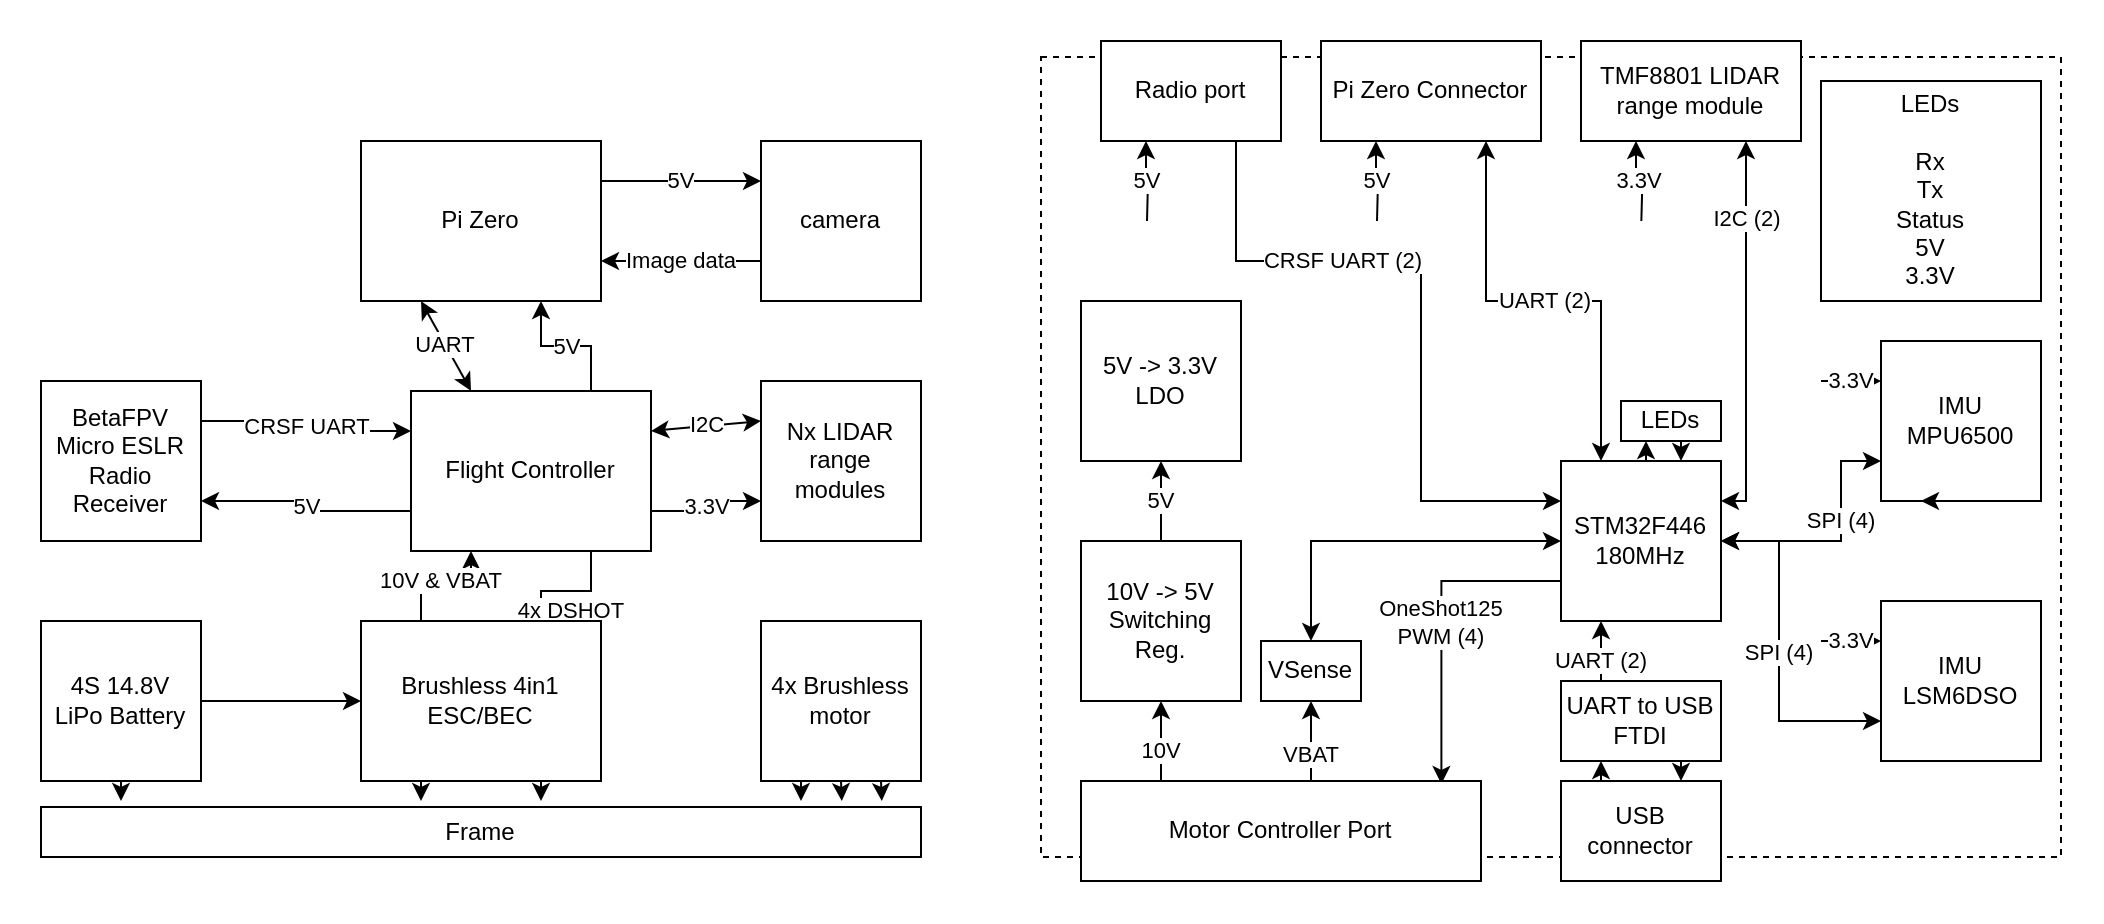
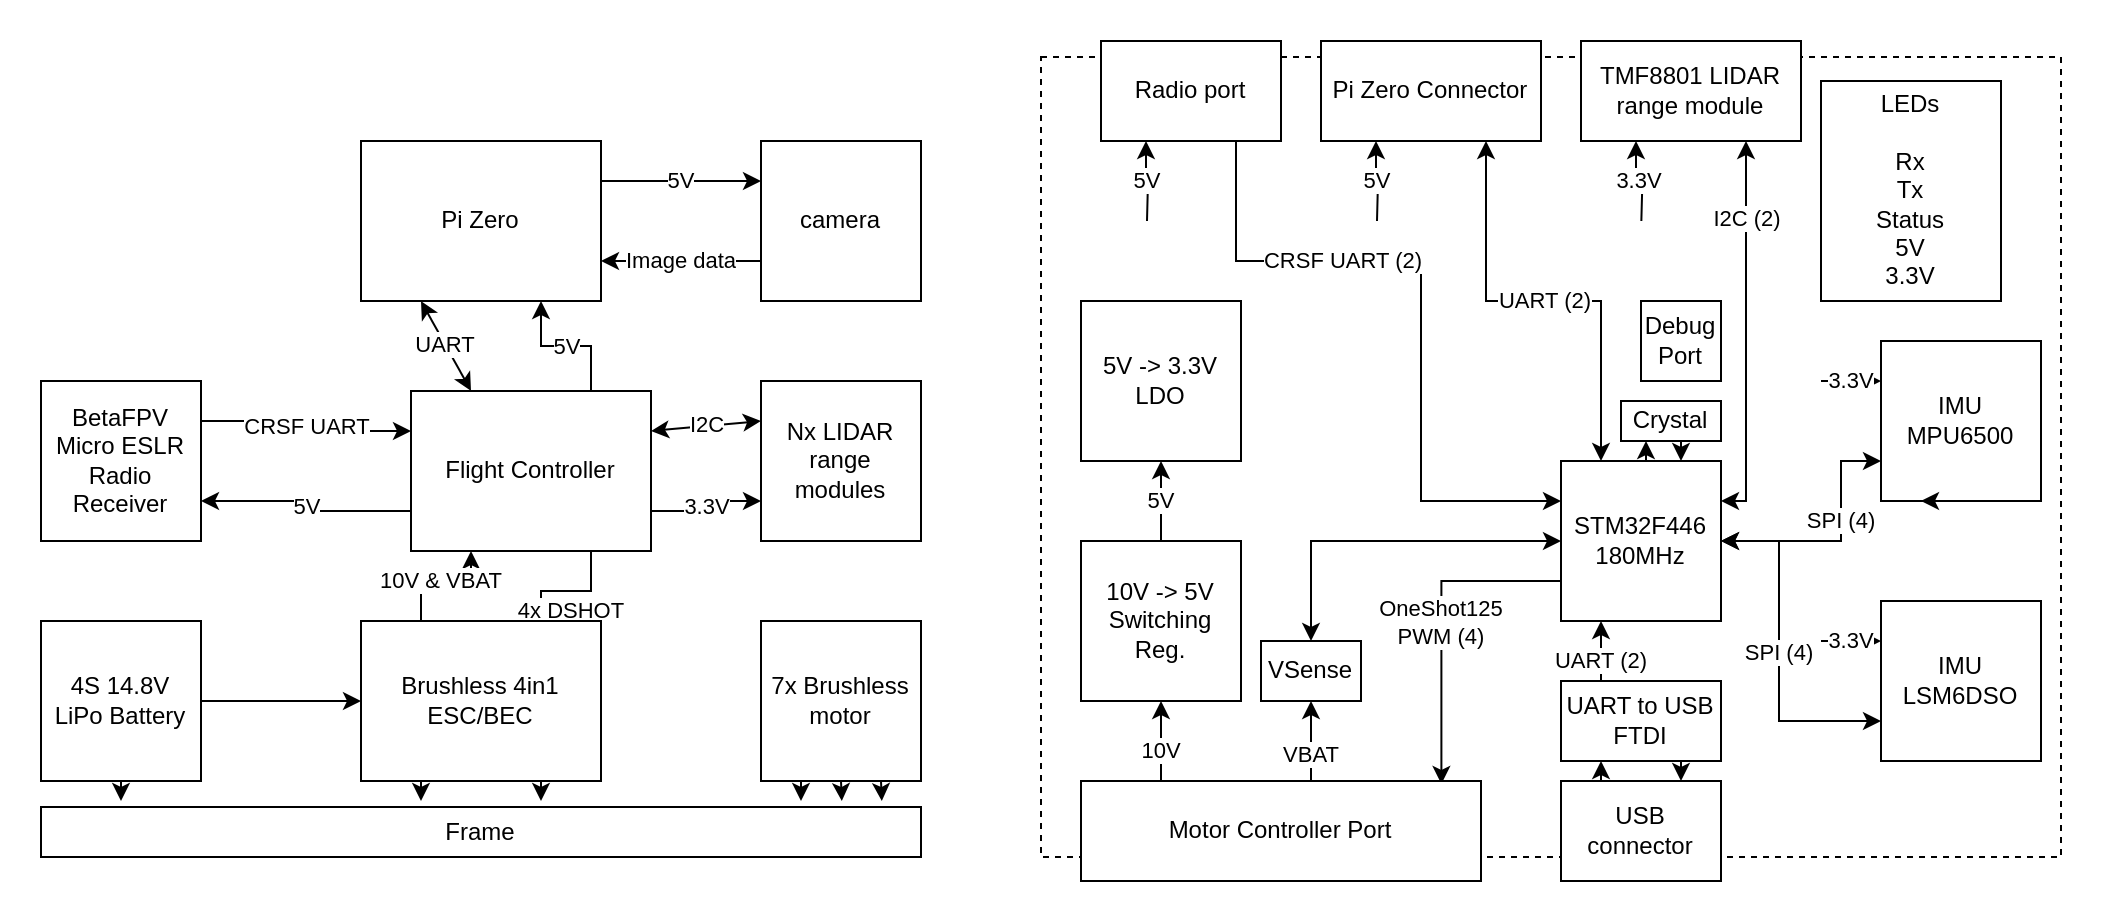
- <mxCell id="60" value="LEDs&lt;br&gt;&lt;br&gt;Rx&lt;br&gt;Tx&lt;br&gt;Status&lt;br&gt;5V&lt;br&gt;3.3V" style="whiteSpace=wrap;html=1;aspect=fixed;fillColor=default;" parent="1" vertex="1"><mxGeometry x="910" y="40" width="110" height="110" as="geometry" /></mxCell>
+ <mxCell id="60" value="LEDs&lt;br&gt;&lt;br&gt;Rx&lt;br&gt;Tx&lt;br&gt;Status&lt;br&gt;5V&lt;br&gt;3.3V" style="whiteSpace=wrap;html=1;aspect=fixed;fillColor=default;" parent="1" vertex="1"><mxGeometry x="910" y="40" width="90" height="110" as="geometry" /></mxCell>
+ <mxCell id="33" value="Debug Port" style="rounded=0;whiteSpace=wrap;html=1;fillColor=default;" parent="1" vertex="1"><mxGeometry x="820" y="150" width="40" height="40" as="geometry" /></mxCell>
- <mxCell id="32" value="LEDs" style="rounded=0;whiteSpace=wrap;html=1;fillColor=default;" parent="1" vertex="1"><mxGeometry x="810" y="200" width="50" height="20" as="geometry" /></mxCell>
+ <mxCell id="32" value="Crystal" style="rounded=0;whiteSpace=wrap;html=1;fillColor=default;" parent="1" vertex="1"><mxGeometry x="810" y="200" width="50" height="20" as="geometry" /></mxCell>
- <mxCell id="24" value="4x Brushless motor" style="whiteSpace=wrap;html=1;aspect=fixed;" parent="1" vertex="1"><mxGeometry x="380" y="310" width="80" height="80" as="geometry" /></mxCell>
+ <mxCell id="24" value="7x Brushless motor" style="whiteSpace=wrap;html=1;aspect=fixed;" parent="1" vertex="1"><mxGeometry x="380" y="310" width="80" height="80" as="geometry" /></mxCell>
